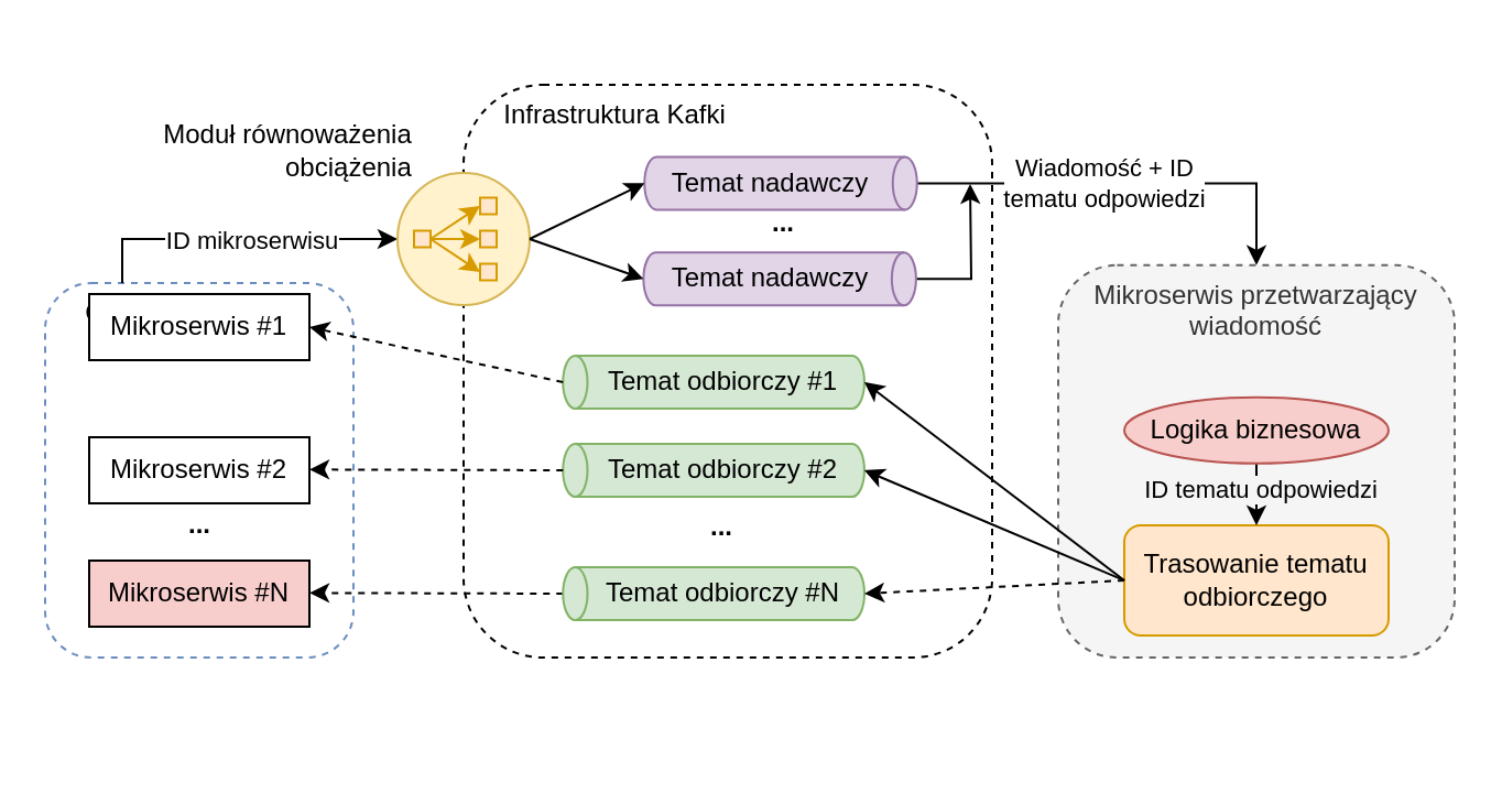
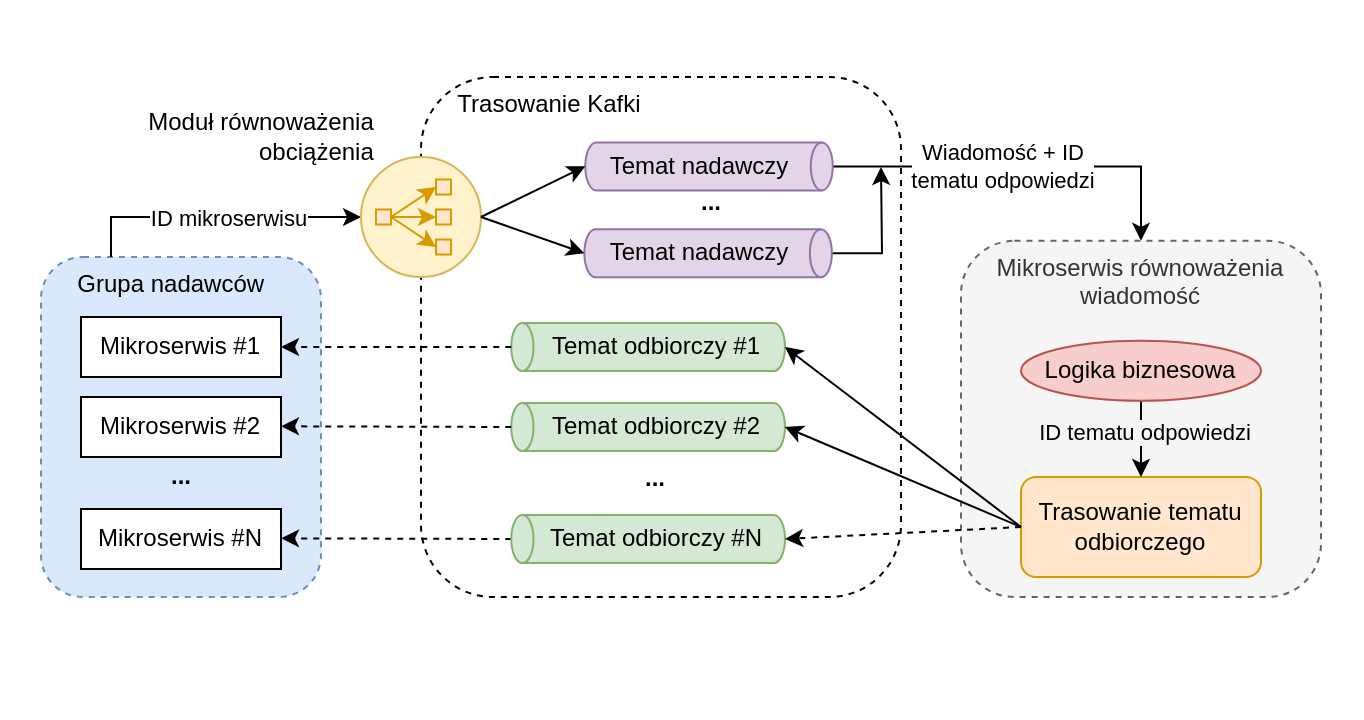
- <mxCell id="3" value="&amp;nbsp; &amp;nbsp; &amp;nbsp;Infrastruktura Kafki" style="rounded=1;whiteSpace=wrap;html=1;fillColor=none;dashed=1;verticalAlign=top;align=left;" vertex="1" parent="1"><mxGeometry x="210" y="38" width="240" height="260" as="geometry" /></mxCell>
+ <mxCell id="3" value="&amp;nbsp; &amp;nbsp; &amp;nbsp;Trasowanie Kafki" style="rounded=1;whiteSpace=wrap;html=1;fillColor=none;dashed=1;verticalAlign=top;align=left;" vertex="1" parent="1"><mxGeometry x="210" y="38" width="240" height="260" as="geometry" /></mxCell>
- <mxCell id="18" value="Mikroserwis przetwarzający wiadomość" style="rounded=1;whiteSpace=wrap;html=1;align=center;verticalAlign=top;dashed=1;fillColor=#f5f5f5;fontColor=#333333;strokeColor=#666666;" vertex="1" parent="1"><mxGeometry x="480" y="119.9" width="180" height="178.1" as="geometry" /></mxCell>
+ <mxCell id="18" value="Mikroserwis równoważenia wiadomość" style="rounded=1;whiteSpace=wrap;html=1;align=center;verticalAlign=top;dashed=1;fillColor=#f5f5f5;fontColor=#333333;strokeColor=#666666;" vertex="1" parent="1"><mxGeometry x="480" y="119.9" width="180" height="178.1" as="geometry" /></mxCell>
- <mxCell id="2" value="&amp;nbsp; &amp;nbsp; &amp;nbsp;Grupa nadawców" style="rounded=1;whiteSpace=wrap;html=1;fillColor=#ffffff;dashed=1;verticalAlign=top;align=left;strokeColor=#6c8ebf;" vertex="1" parent="1"><mxGeometry x="20" y="128" width="140" height="170" as="geometry" /></mxCell>
+ <mxCell id="2" value="&amp;nbsp; &amp;nbsp; &amp;nbsp;Grupa nadawców" style="rounded=1;whiteSpace=wrap;html=1;fillColor=#dae8fc;dashed=1;verticalAlign=top;align=left;strokeColor=#6c8ebf;" vertex="1" parent="1"><mxGeometry x="20" y="128" width="140" height="170" as="geometry" /></mxCell>
- <mxCell id="7" value="Mikroserwis #1" style="rounded=0;whiteSpace=wrap;html=1;" vertex="1" parent="1"><mxGeometry x="40" y="133" width="100" height="30" as="geometry" /></mxCell>
+ <mxCell id="7" value="Mikroserwis #1" style="rounded=0;whiteSpace=wrap;html=1;" vertex="1" parent="1"><mxGeometry x="40" y="158" width="100" height="30" as="geometry" /></mxCell>
- <mxCell id="24" value="Logika biznesowa" style="ellipse;whiteSpace=wrap;html=1;fillColor=#f8cecc;strokeColor=#b85450;" vertex="1" parent="1"><mxGeometry x="510" y="179.9" width="120" height="30" as="geometry" /></mxCell>
+ <mxCell id="24" value="Logika biznesowa" style="ellipse;whiteSpace=wrap;html=1;fillColor=#f8cecc;strokeColor=#b85450;" vertex="1" parent="1"><mxGeometry x="510" y="169.9" width="120" height="30" as="geometry" /></mxCell>
- <mxCell id="9" value="Mikroserwis&amp;nbsp;#N" style="rounded=0;whiteSpace=wrap;html=1;fillColor=#f8cecc;" vertex="1" parent="1"><mxGeometry x="40" y="254" width="100" height="30" as="geometry" /></mxCell>
+ <mxCell id="9" value="Mikroserwis&amp;nbsp;#N" style="rounded=0;whiteSpace=wrap;html=1;" vertex="1" parent="1"><mxGeometry x="40" y="254" width="100" height="30" as="geometry" /></mxCell>
